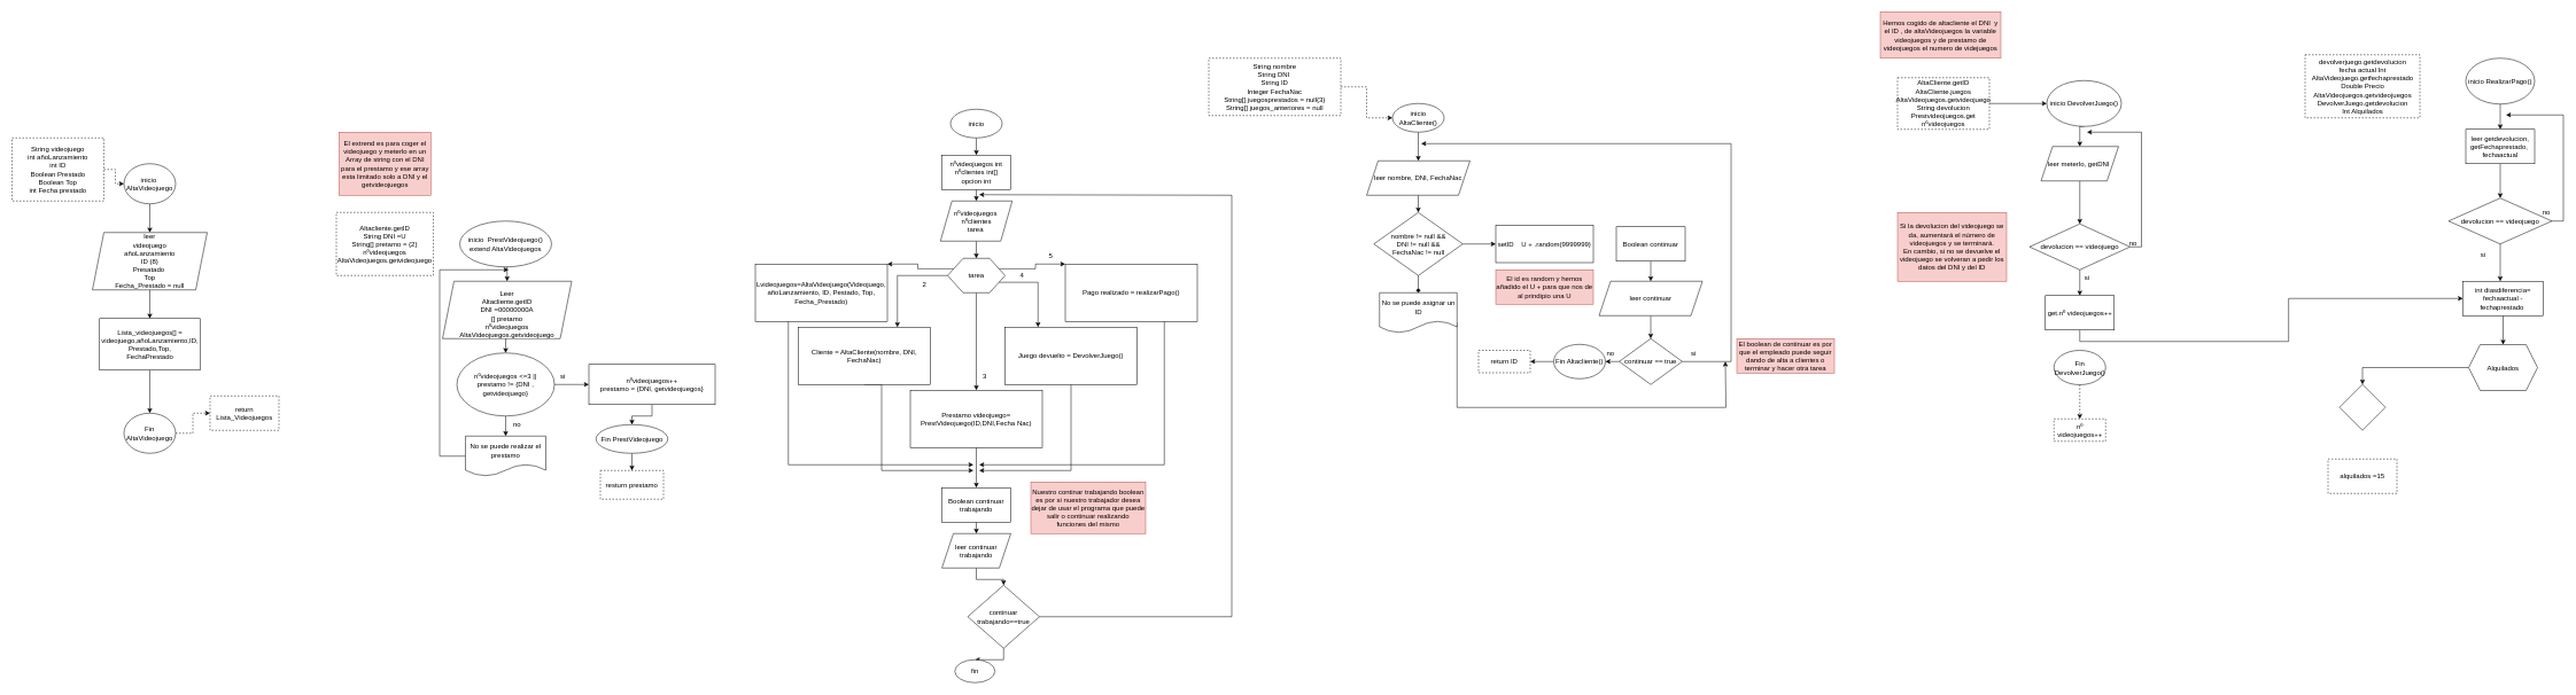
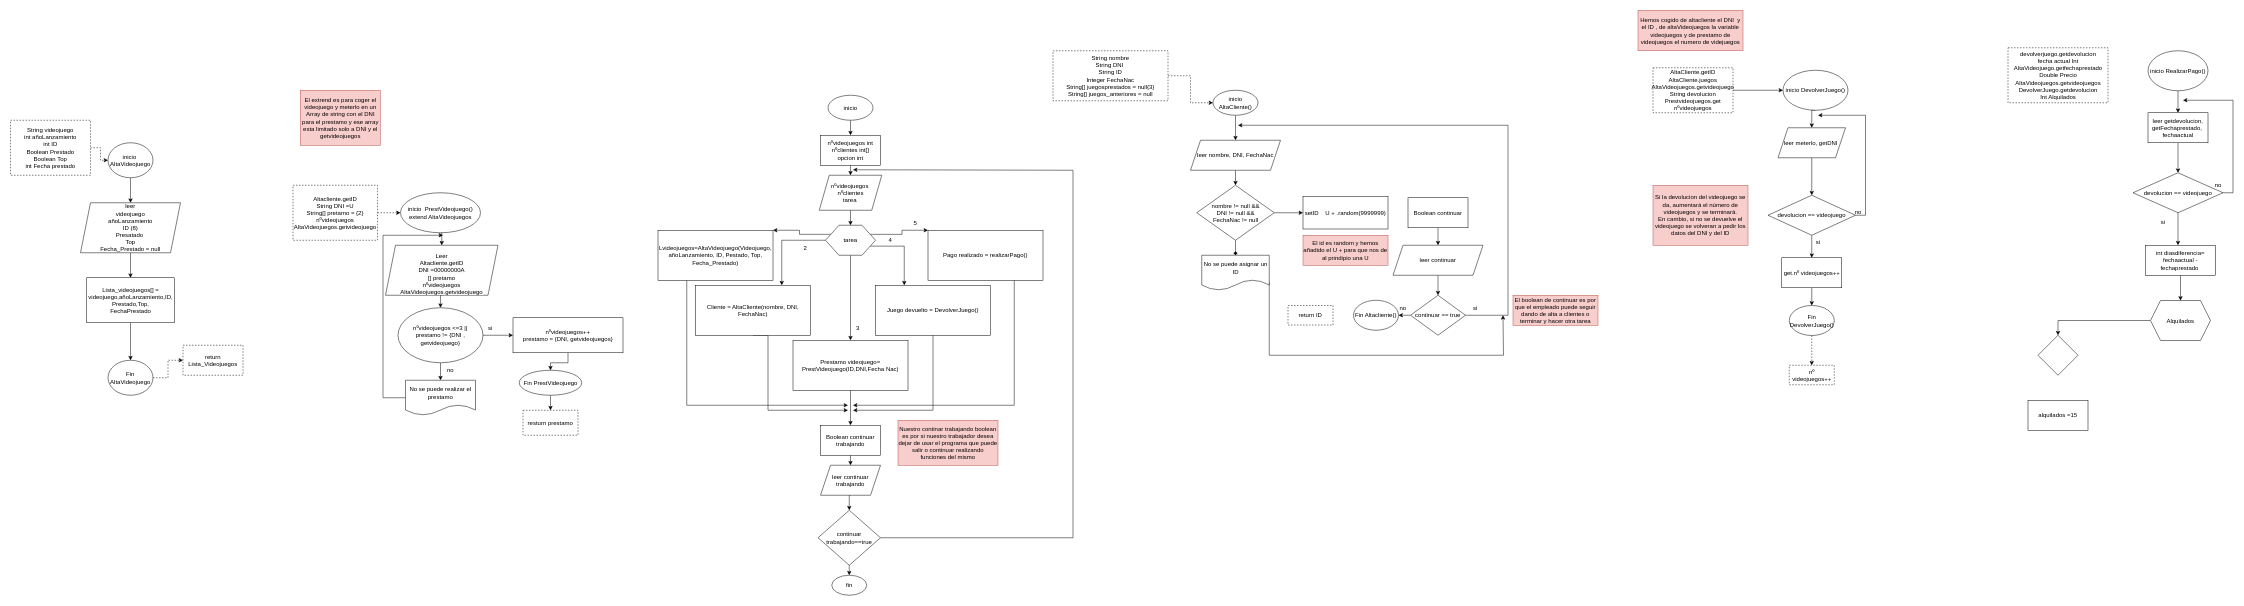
- <mxCell id="60" value="El extrend es para coger el videojuego y meterlo en un Array de string con el DNI para el prestamo y ese array esta limitado solo a DNI y el getvideojuegos" style="text;html=1;strokeColor=#b85450;fillColor=#f8cecc;align=center;verticalAlign=middle;whiteSpace=wrap;rounded=0;" vertex="1" parent="1"><mxGeometry x="589.5" y="230" width="160" height="110" as="geometry" /></mxCell>
+ <mxCell id="60" value="El extrend es para coger el videojuego y meterlo en un Array de string con el DNI para el prestamo y ese array esta limitado solo a DNI y el getvideojuegos" style="text;html=1;strokeColor=#b85450;fillColor=#f8cecc;align=center;verticalAlign=middle;whiteSpace=wrap;rounded=0;" vertex="1" parent="1"><mxGeometry x="599.5" y="180" width="160" height="110" as="geometry" /></mxCell>
+ <mxCell id="49" style="edgeStyle=orthogonalEdgeStyle;rounded=0;orthogonalLoop=1;jettySize=auto;html=1;exitX=1;exitY=0.5;exitDx=0;exitDy=0;entryX=0;entryY=0.5;entryDx=0;entryDy=0;dashed=1;" edge="1" parent="1" source="50" target="48"><mxGeometry relative="1" as="geometry" /></mxCell>
- <mxCell id="102" style="edgeStyle=orthogonalEdgeStyle;rounded=0;orthogonalLoop=1;jettySize=auto;html=1;exitX=0.5;exitY=1;exitDx=0;exitDy=0;" edge="1" parent="1" source="103" target="124"><mxGeometry relative="1" as="geometry" /></mxCell>
+ <mxCell id="102" style="edgeStyle=orthogonalEdgeStyle;rounded=0;orthogonalLoop=1;jettySize=auto;html=1;exitX=0.5;exitY=1;exitDx=0;exitDy=0;entryX=0.5;entryY=0;entryDx=0;entryDy=0;" edge="1" parent="1" source="103" target="108"><mxGeometry relative="1" as="geometry" /></mxCell>
- <mxCell id="77" style="edgeStyle=orthogonalEdgeStyle;rounded=0;orthogonalLoop=1;jettySize=auto;html=1;exitX=0;exitY=0.5;exitDx=0;exitDy=0;entryX=1;entryY=0.5;entryDx=0;entryDy=0;" edge="1" parent="1" source="78" target="79"><mxGeometry relative="1" as="geometry" /></mxCell>
- <mxCell id="127" value="alquilados =15" style="rounded=0;whiteSpace=wrap;html=1;dashed=1;" vertex="1" parent="1"><mxGeometry x="4055" y="800" width="120" height="60" as="geometry" /></mxCell>
+ <mxCell id="127" value="alquilados =15" style="rounded=0;whiteSpace=wrap;html=1;" vertex="1" parent="1"><mxGeometry x="4055" y="800" width="120" height="60" as="geometry" /></mxCell>
- <mxCell id="97" value="continuar trabajando==true" style="rhombus;whiteSpace=wrap;html=1;" vertex="1" parent="1"><mxGeometry x="1685" y="1020" width="125" height="110" as="geometry" /></mxCell>
+ <mxCell id="97" value="continuar trabajando==true" style="rhombus;whiteSpace=wrap;html=1;" vertex="1" parent="1"><mxGeometry x="1635" y="1020" width="125" height="110" as="geometry" /></mxCell>
